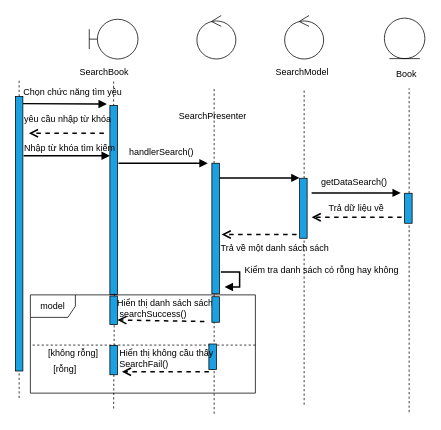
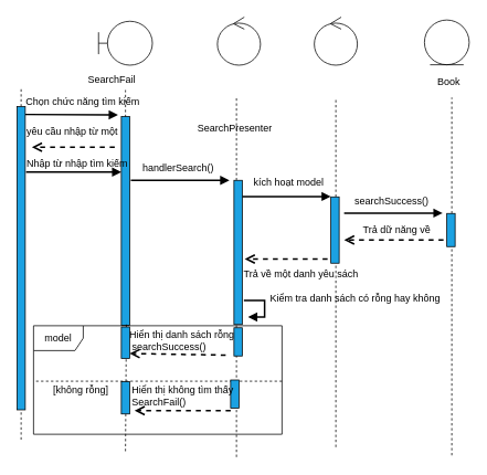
- <mxCell id="7" value="&amp;nbsp;SearchModel" style="text;html=1;resizable=0;points=[];autosize=1;align=left;verticalAlign=top;spacingTop=-4;" parent="1" vertex="1"><mxGeometry x="361.5" y="85.5" width="84" height="14" as="geometry" /></mxCell>
- <mxCell id="5" value="SearchBook" style="text;html=1;resizable=0;points=[];autosize=1;align=left;verticalAlign=top;spacingTop=-4;" parent="1" vertex="1"><mxGeometry x="103.5" y="85.5" width="75" height="14" as="geometry" /></mxCell>
+ <mxCell id="5" value="SearchFail" style="text;html=1;resizable=0;points=[];autosize=1;align=left;verticalAlign=top;spacingTop=-4;" parent="1" vertex="1"><mxGeometry x="103.5" y="85.5" width="75" height="14" as="geometry" /></mxCell>
- <mxCell id="13" value="Chọn chức năng tìm yêu" style="text;html=1;resizable=0;points=[];autosize=1;align=left;verticalAlign=top;spacingTop=-4;fillColor=#ffffff;" parent="1" vertex="1"><mxGeometry x="28.5" y="112.5" width="150" height="20" as="geometry" /></mxCell>
+ <mxCell id="13" value="Chọn chức năng tìm kiếm" style="text;html=1;resizable=0;points=[];autosize=1;align=left;verticalAlign=top;spacingTop=-4;fillColor=#ffffff;" parent="1" vertex="1"><mxGeometry x="28.5" y="112.5" width="150" height="20" as="geometry" /></mxCell>
- <mxCell id="34" value="yêu cầu nhập từ khóa" style="text;html=1;resizable=0;points=[];autosize=1;align=left;verticalAlign=top;spacingTop=-4;fillColor=none;" parent="1" vertex="1"><mxGeometry x="30" y="148.5" width="130" height="20" as="geometry" /></mxCell>
+ <mxCell id="34" value="yêu cầu nhập từ một" style="text;html=1;resizable=0;points=[];autosize=1;align=left;verticalAlign=top;spacingTop=-4;fillColor=none;" parent="1" vertex="1"><mxGeometry x="30" y="148.5" width="130" height="20" as="geometry" /></mxCell>
- <mxCell id="36" value="Nhập từ khóa tìm kiếm" style="text;html=1;resizable=0;points=[];autosize=1;align=left;verticalAlign=top;spacingTop=-4;" parent="1" vertex="1"><mxGeometry x="30" y="187" width="140" height="20" as="geometry" /></mxCell>
+ <mxCell id="36" value="Nhập từ nhập tìm kiếm" style="text;html=1;resizable=0;points=[];autosize=1;align=left;verticalAlign=top;spacingTop=-4;" parent="1" vertex="1"><mxGeometry x="30" y="187" width="140" height="20" as="geometry" /></mxCell>
+ <mxCell id="14" value="kích hoạt model" style="text;html=1;resizable=0;points=[];autosize=1;align=left;verticalAlign=top;spacingTop=-4;fillColor=#ffffff;" parent="1" vertex="1"><mxGeometry x="304" y="210" width="95" height="14" as="geometry" /></mxCell>
- <mxCell id="17" value="getDataSearch()" style="text;html=1;resizable=0;points=[];autosize=1;align=left;verticalAlign=top;spacingTop=-4;" parent="1" vertex="1"><mxGeometry x="426" y="232" width="98" height="14" as="geometry" /></mxCell>
+ <mxCell id="17" value="searchSuccess()" style="text;html=1;resizable=0;points=[];autosize=1;align=left;verticalAlign=top;spacingTop=-4;" parent="1" vertex="1"><mxGeometry x="426" y="232" width="98" height="14" as="geometry" /></mxCell>
- <mxCell id="38" value="Trả dữ liệu về" style="text;html=1;resizable=0;points=[];autosize=1;align=left;verticalAlign=top;spacingTop=-4;" parent="1" vertex="1"><mxGeometry x="436" y="267" width="90" height="20" as="geometry" /></mxCell>
+ <mxCell id="38" value="Trả dữ năng về" style="text;html=1;resizable=0;points=[];autosize=1;align=left;verticalAlign=top;spacingTop=-4;" parent="1" vertex="1"><mxGeometry x="436" y="267" width="90" height="20" as="geometry" /></mxCell>
- <mxCell id="40" value="Trả về một danh sách sách" style="text;html=1;resizable=0;points=[];autosize=1;align=left;verticalAlign=top;spacingTop=-4;" parent="1" vertex="1"><mxGeometry x="292" y="320" width="154" height="14" as="geometry" /></mxCell>
+ <mxCell id="40" value="Trả về một danh yêu sách" style="text;html=1;resizable=0;points=[];autosize=1;align=left;verticalAlign=top;spacingTop=-4;" parent="1" vertex="1"><mxGeometry x="292" y="320" width="154" height="14" as="geometry" /></mxCell>
- <mxCell id="47" value="Hiển thị danh sách sách&lt;br&gt;&amp;nbsp;searchSuccess()" style="text;html=1;resizable=0;points=[];autosize=1;align=left;verticalAlign=top;spacingTop=-4;" parent="1" vertex="1"><mxGeometry x="154" y="394" width="138" height="28" as="geometry" /></mxCell>
+ <mxCell id="47" value="Hiển thị danh sách rỗng&lt;br&gt;&amp;nbsp;searchSuccess()" style="text;html=1;resizable=0;points=[];autosize=1;align=left;verticalAlign=top;spacingTop=-4;" parent="1" vertex="1"><mxGeometry x="154" y="394" width="138" height="28" as="geometry" /></mxCell>
- <mxCell id="54" value="Hiển thị không cầu thấy&lt;br&gt;SearchFail()&lt;br&gt;" style="text;html=1;resizable=0;points=[];autosize=1;align=left;verticalAlign=top;spacingTop=-4;" parent="1" vertex="1"><mxGeometry x="156.5" y="461" width="133" height="28" as="geometry" /></mxCell>
+ <mxCell id="54" value="Hiển thị không tìm thấy&lt;br&gt;SearchFail()&lt;br&gt;" style="text;html=1;resizable=0;points=[];autosize=1;align=left;verticalAlign=top;spacingTop=-4;" parent="1" vertex="1"><mxGeometry x="156.5" y="461" width="133" height="28" as="geometry" /></mxCell>
- <mxCell id="49" value="[rỗng]" style="text;html=1;resizable=0;points=[];autosize=1;align=left;verticalAlign=top;spacingTop=-4;" parent="1" vertex="1"><mxGeometry x="69" y="482" width="41" height="14" as="geometry" /></mxCell>
